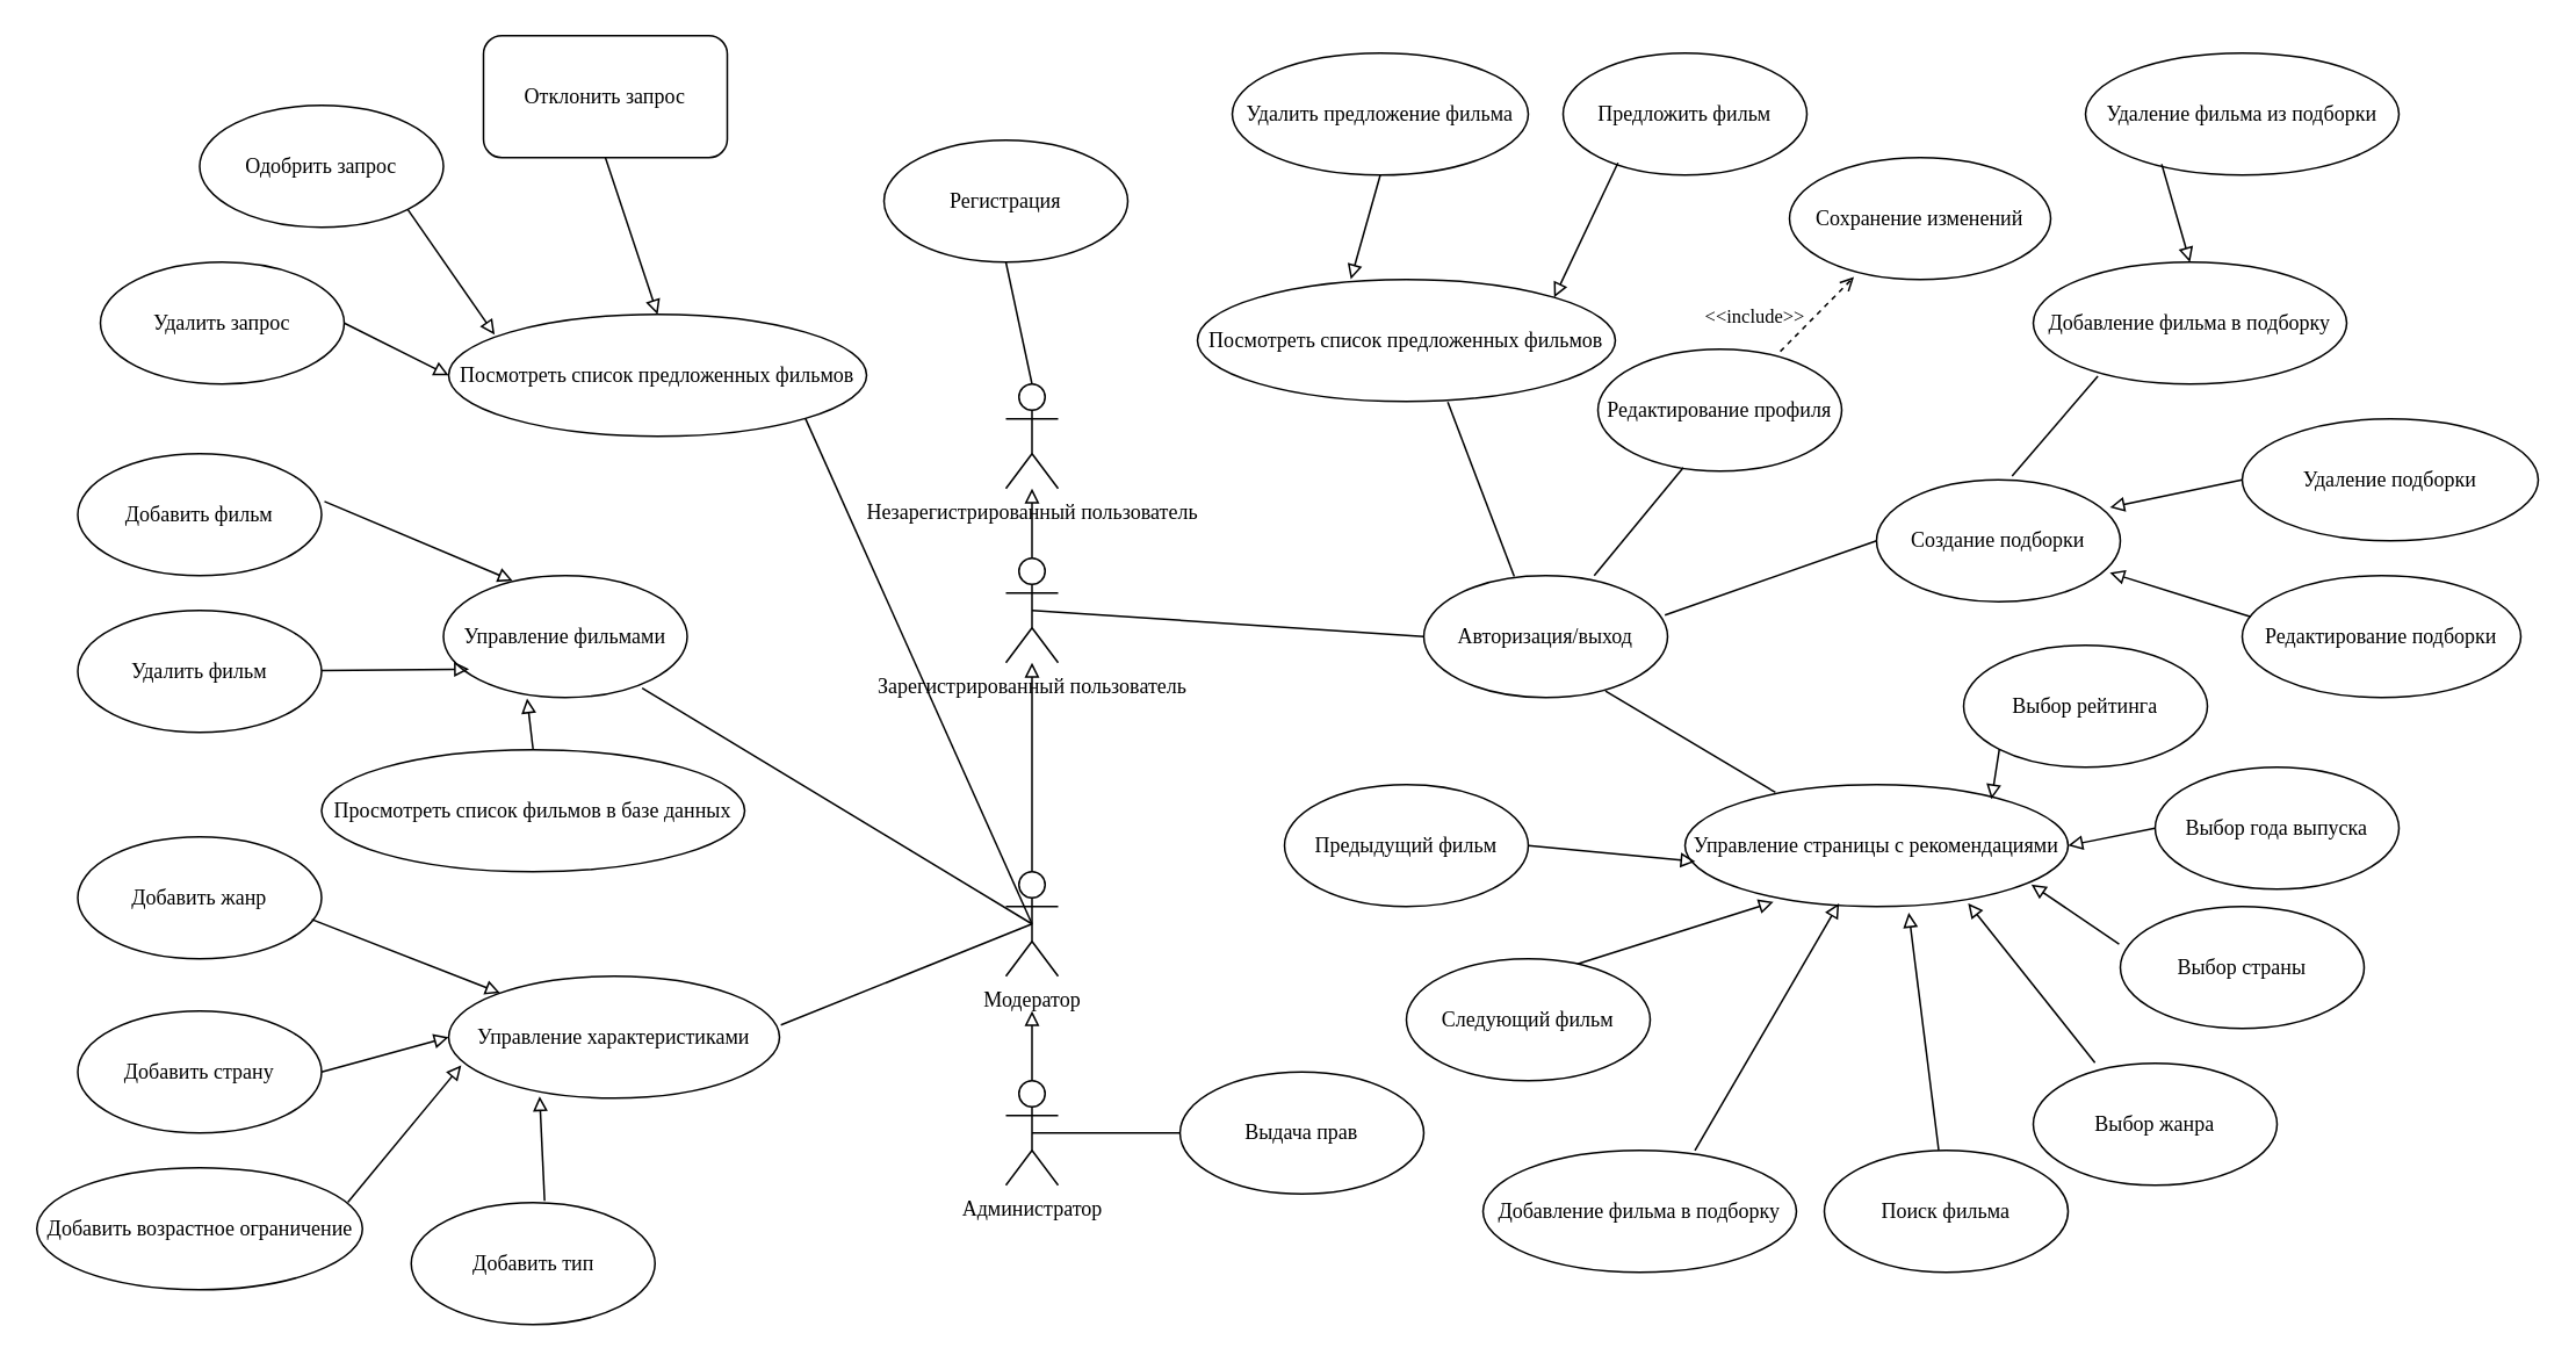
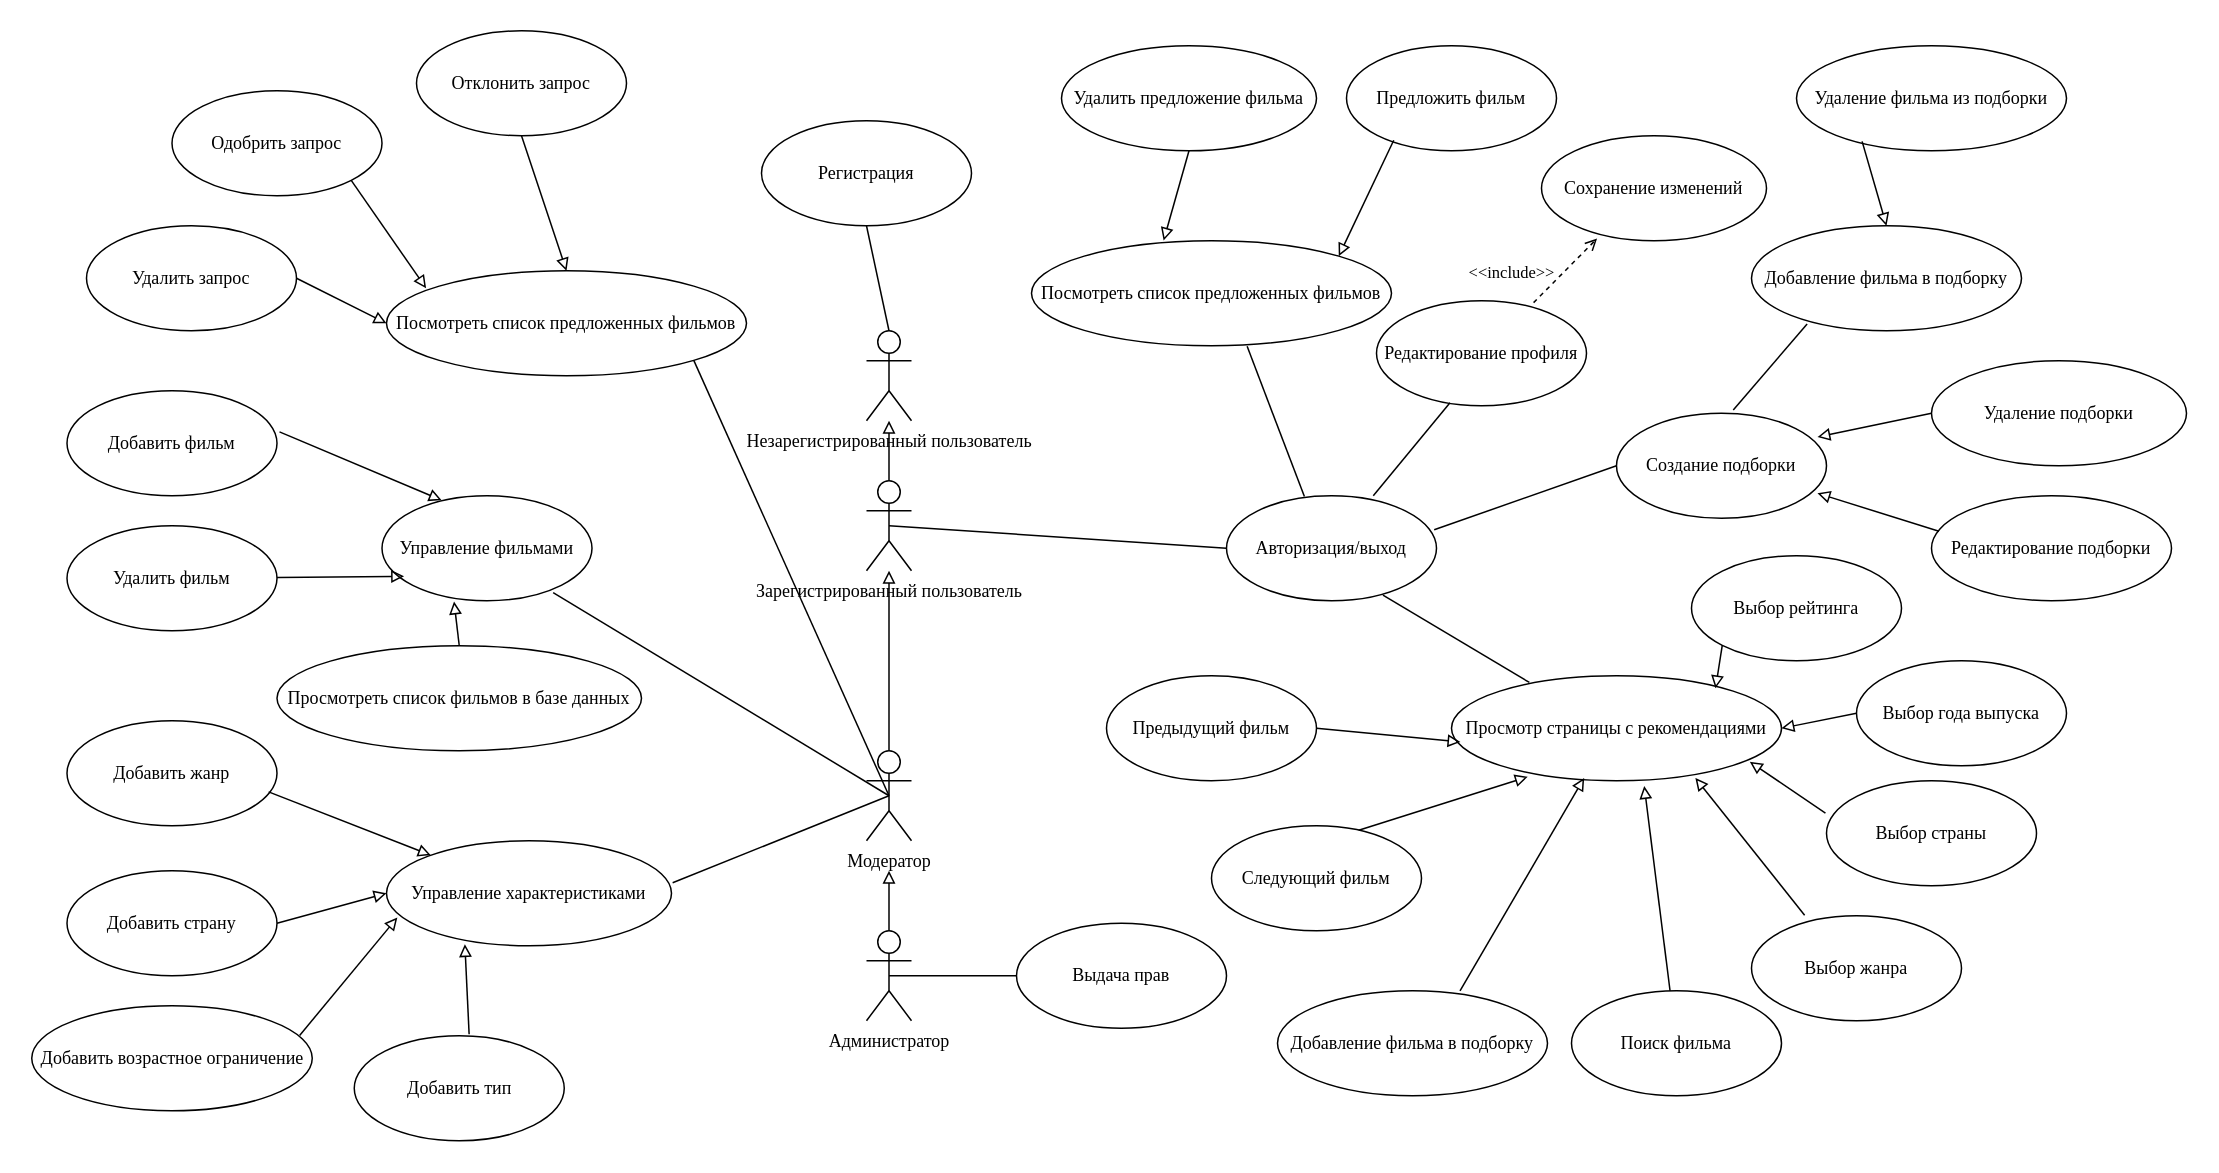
- <mxCell id="41" value="Отклонить запрос" style="whiteSpace=wrap;html=1;fontFamily=Times New Roman;rounded=1;" parent="1" vertex="1"><mxGeometry x="277" y="20" width="140" height="70" as="geometry" /></mxCell>
+ <mxCell id="41" value="Отклонить запрос" style="ellipse;whiteSpace=wrap;html=1;fontFamily=Times New Roman;" parent="1" vertex="1"><mxGeometry x="277" y="20" width="140" height="70" as="geometry" /></mxCell>
- <mxCell id="22" value="Управление страницы&amp;nbsp;&lt;span style=&quot;background-color: initial;&quot;&gt;с рекомендациями&lt;/span&gt;" style="ellipse;whiteSpace=wrap;html=1;fontFamily=Times New Roman;" parent="1" vertex="1"><mxGeometry x="967" y="450" width="220" height="70" as="geometry" /></mxCell>
+ <mxCell id="22" value="Просмотр страницы&amp;nbsp;&lt;span style=&quot;background-color: initial;&quot;&gt;с рекомендациями&lt;/span&gt;" style="ellipse;whiteSpace=wrap;html=1;fontFamily=Times New Roman;" parent="1" vertex="1"><mxGeometry x="967" y="450" width="220" height="70" as="geometry" /></mxCell>
